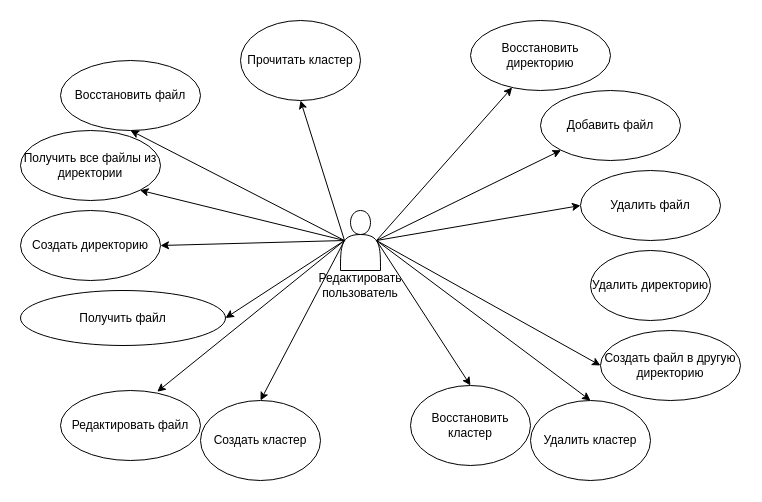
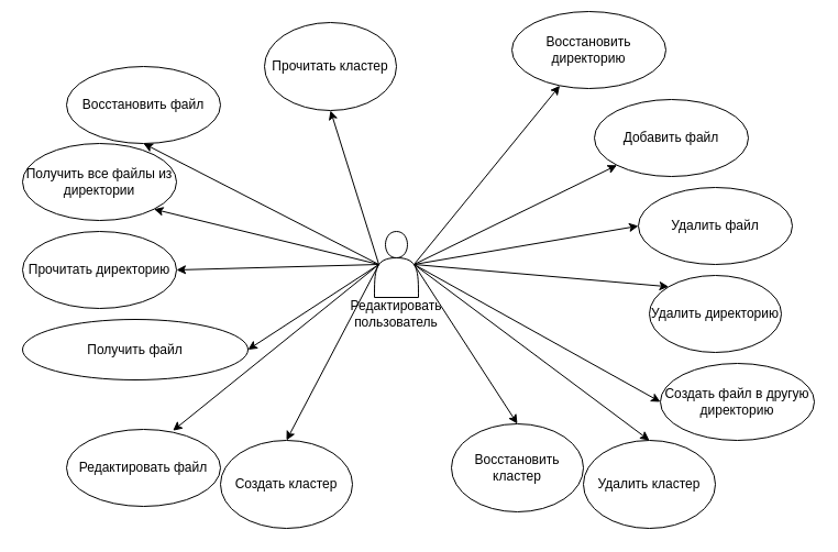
- <mxCell id="17" value="Восстановить директорию" style="ellipse;whiteSpace=wrap;html=1;" parent="1" vertex="1"><mxGeometry x="470" y="20" width="140" height="70" as="geometry" /></mxCell>
+ <mxCell id="17" value="Восстановить директорию" style="ellipse;whiteSpace=wrap;html=1;" parent="1" vertex="1"><mxGeometry x="465" y="10" width="140" height="70" as="geometry" /></mxCell>
- <mxCell id="3" value="Создать директорию" style="ellipse;whiteSpace=wrap;html=1;" parent="1" vertex="1"><mxGeometry x="20" y="210" width="140" height="70" as="geometry" /></mxCell>
+ <mxCell id="3" value="Прочитать директорию" style="ellipse;whiteSpace=wrap;html=1;" parent="1" vertex="1"><mxGeometry x="20" y="210" width="140" height="70" as="geometry" /></mxCell>
+ <mxCell id="14" value="" style="endArrow=classic;html=1;rounded=0;exitX=0.9;exitY=0.5;exitDx=0;exitDy=0;exitPerimeter=0;entryX=0;entryY=0;entryDx=0;entryDy=0;" parent="1" source="2" target="13" edge="1"><mxGeometry width="50" height="50" relative="1" as="geometry"><mxPoint x="420" y="440" as="sourcePoint" /><mxPoint x="470" y="390" as="targetPoint" /></mxGeometry></mxCell>
